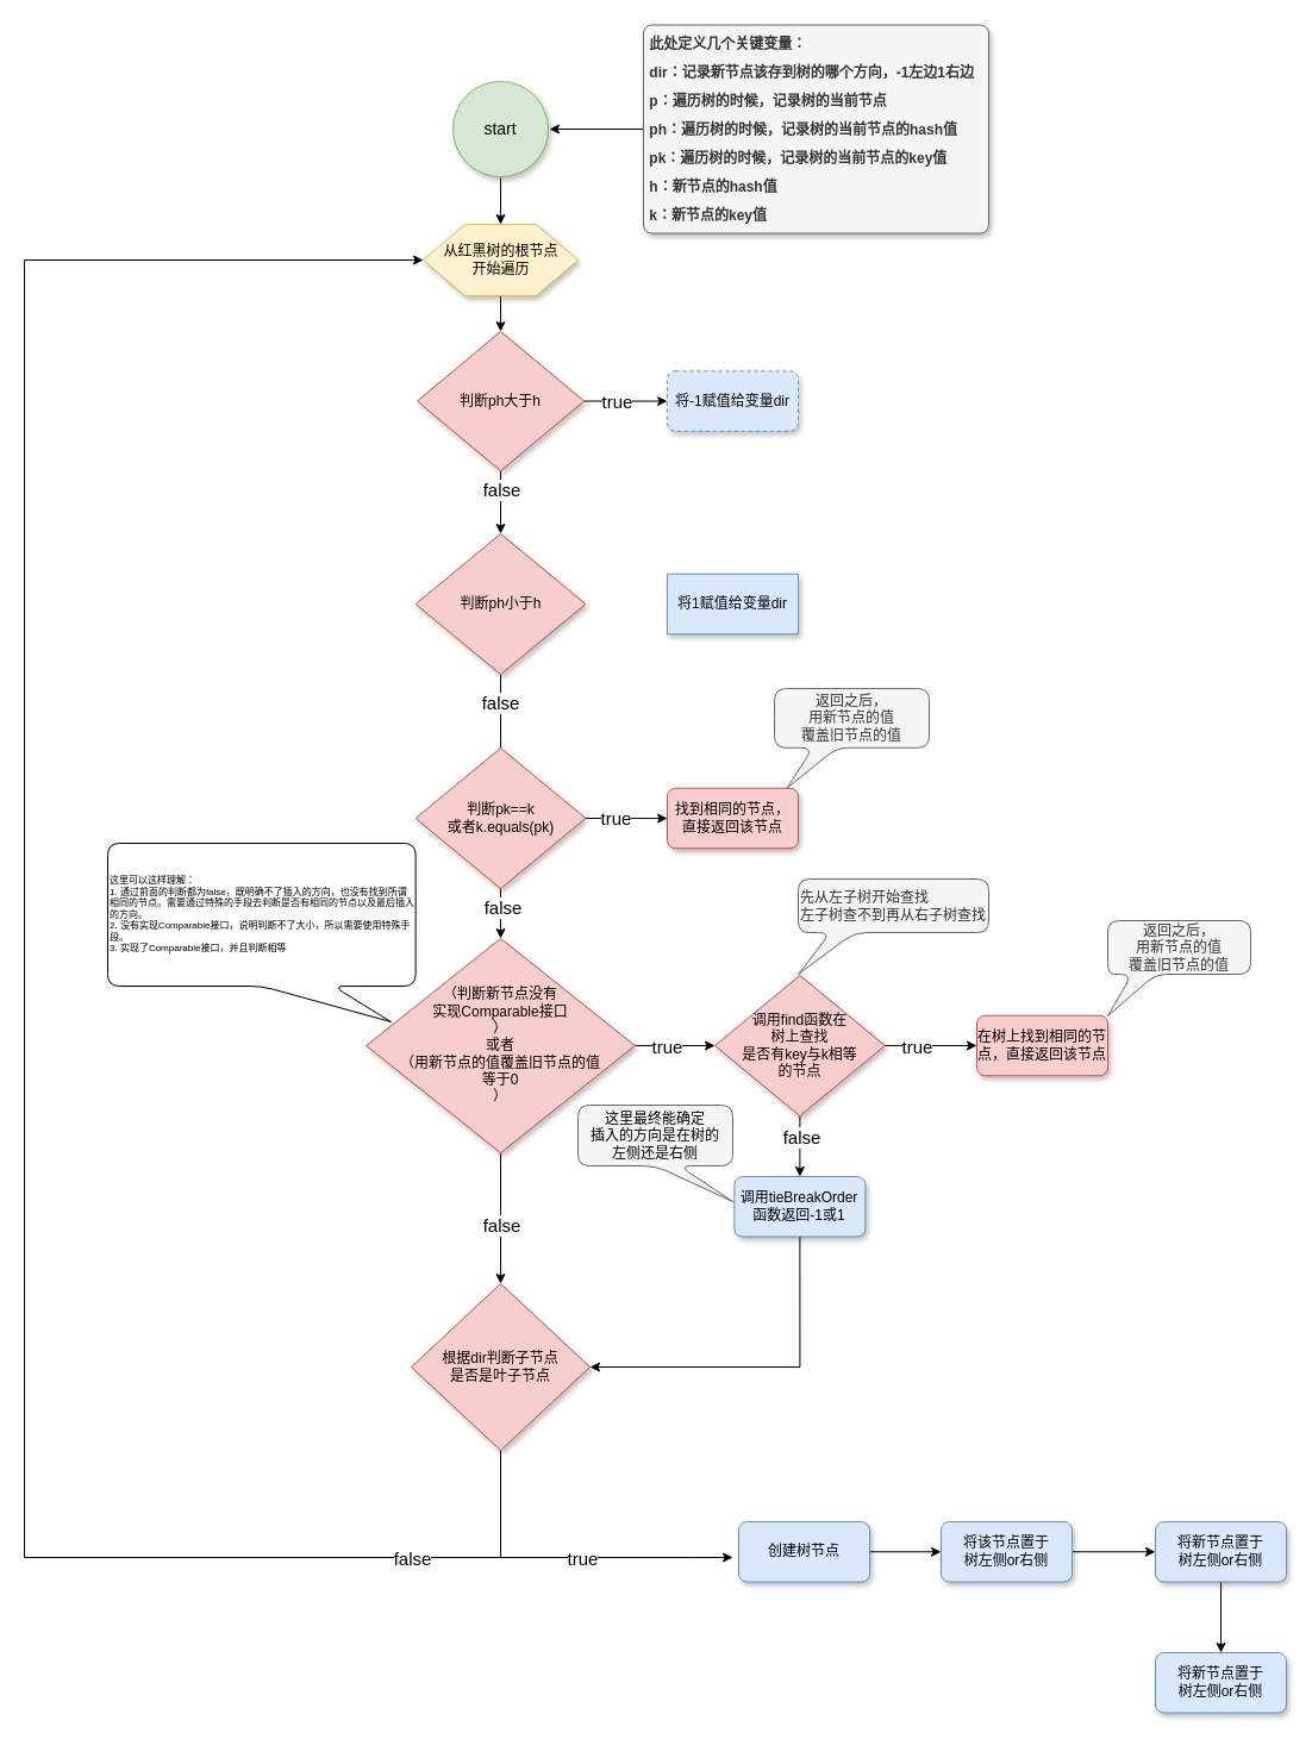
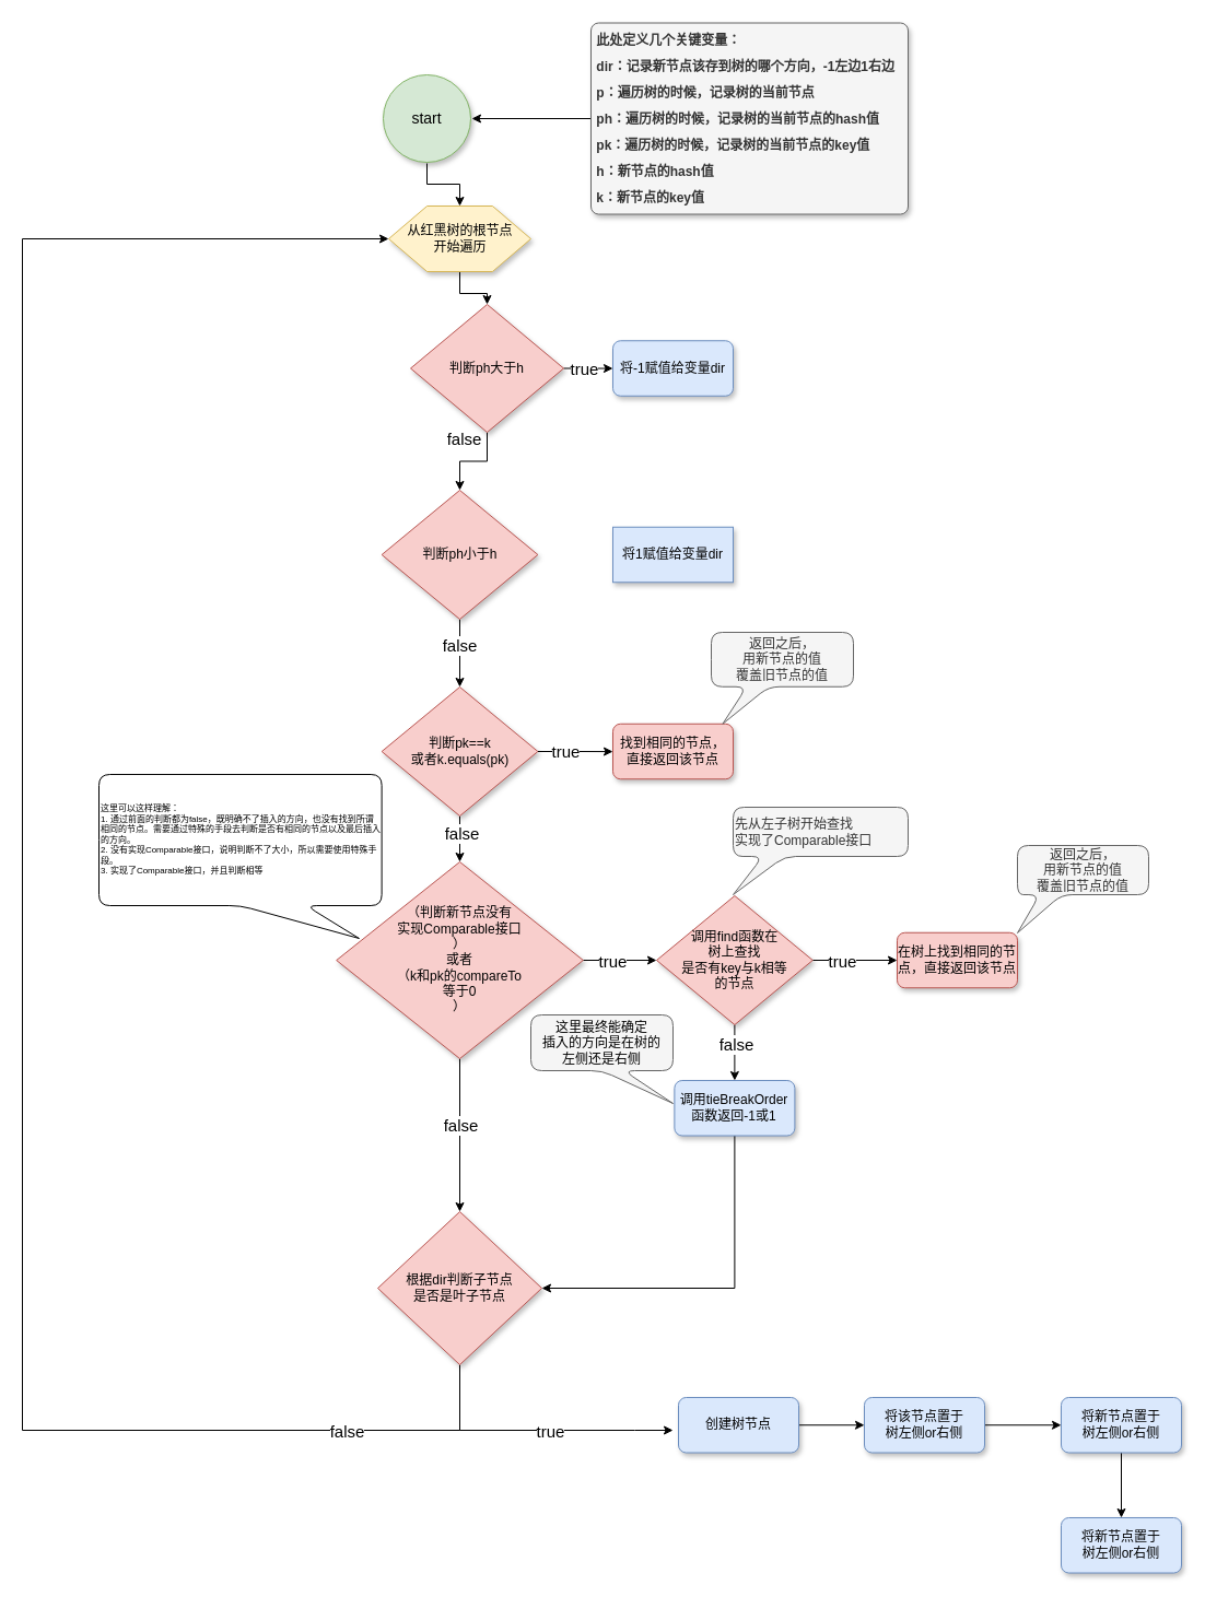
- <mxCell id="3" value="start" style="strokeWidth=1;html=1;shape=mxgraph.flowchart.start_2;whiteSpace=wrap;labelBorderColor=none;strokeColor=#82b366;perimeterSpacing=1;fillColor=#d5e8d4;shadow=1;fontSize=14;" vertex="1" parent="1"><mxGeometry x="380" y="68" width="80" height="80" as="geometry" /></mxCell>
+ <mxCell id="3" value="start" style="strokeWidth=1;html=1;shape=mxgraph.flowchart.start_2;whiteSpace=wrap;labelBorderColor=none;strokeColor=#82b366;perimeterSpacing=1;fillColor=#d5e8d4;shadow=1;fontSize=14;" vertex="1" parent="1"><mxGeometry x="350" y="68" width="80" height="80" as="geometry" /></mxCell>
- <mxCell id="10" value="判断ph大于h" style="strokeWidth=1;html=1;shape=mxgraph.flowchart.decision;whiteSpace=wrap;fillColor=#f8cecc;strokeColor=#b85450;shadow=1;" vertex="1" parent="1"><mxGeometry x="350" y="278" width="140" height="117" as="geometry" /></mxCell>
+ <mxCell id="10" value="判断ph大于h" style="strokeWidth=1;html=1;shape=mxgraph.flowchart.decision;whiteSpace=wrap;fillColor=#f8cecc;strokeColor=#b85450;shadow=1;" vertex="1" parent="1"><mxGeometry x="375" y="278" width="140" height="117" as="geometry" /></mxCell>
- <mxCell id="16" value="将-1赋值给变量dir" style="rounded=1;whiteSpace=wrap;html=1;absoluteArcSize=1;arcSize=14;strokeWidth=1;fillColor=#dae8fc;strokeColor=#6c8ebf;shadow=1;dashed=1;" vertex="1" parent="1"><mxGeometry x="560" y="311.25" width="110" height="50.5" as="geometry" /></mxCell>
+ <mxCell id="16" value="将-1赋值给变量dir" style="rounded=1;whiteSpace=wrap;html=1;absoluteArcSize=1;arcSize=14;strokeWidth=1;fillColor=#dae8fc;strokeColor=#6c8ebf;shadow=1;" vertex="1" parent="1"><mxGeometry x="560" y="311.25" width="110" height="50.5" as="geometry" /></mxCell>
- <mxCell id="11" value="" style="edgeStyle=orthogonalEdgeStyle;rounded=0;orthogonalLoop=1;jettySize=auto;html=1;endArrow=none;" edge="1" parent="1" source="13" target="22"><mxGeometry relative="1" as="geometry" /></mxCell>
+ <mxCell id="11" value="" style="edgeStyle=orthogonalEdgeStyle;rounded=0;orthogonalLoop=1;jettySize=auto;html=1;" edge="1" parent="1" source="13" target="22"><mxGeometry relative="1" as="geometry" /></mxCell>
- <mxCell id="40" value="先从左子树开始查找&lt;br&gt;左子树查不到再从右子树查找" style="shape=callout;whiteSpace=wrap;html=1;perimeter=calloutPerimeter;size=35;position=0.17;position2=0;fillColor=#f5f5f5;fontColor=#333333;strokeColor=#666666;rounded=1;align=left;" vertex="1" parent="1"><mxGeometry x="670" y="738" width="160" height="80" as="geometry" /></mxCell>
+ <mxCell id="40" value="先从左子树开始查找&lt;br&gt;实现了Comparable接口" style="shape=callout;whiteSpace=wrap;html=1;perimeter=calloutPerimeter;size=35;position=0.17;position2=0;fillColor=#f5f5f5;fontColor=#333333;strokeColor=#666666;rounded=1;align=left;" vertex="1" parent="1"><mxGeometry x="670" y="738" width="160" height="80" as="geometry" /></mxCell>
- <mxCell id="27" value="（判断新节点没有&lt;br&gt;实现Comparable接口&lt;br&gt;）&lt;br&gt;或者&lt;br&gt;（用新节点的值覆盖旧节点的值&lt;br&gt;等于0&lt;br&gt;）" style="strokeWidth=1;html=1;shape=mxgraph.flowchart.decision;whiteSpace=wrap;fillColor=#f8cecc;strokeColor=#b85450;shadow=1;" vertex="1" parent="1"><mxGeometry x="307.16" y="788" width="225.68" height="180" as="geometry" /></mxCell>
+ <mxCell id="27" value="（判断新节点没有&lt;br&gt;实现Comparable接口&lt;br&gt;）&lt;br&gt;或者&lt;br&gt;（k和pk的compareTo&lt;br&gt;等于0&lt;br&gt;）" style="strokeWidth=1;html=1;shape=mxgraph.flowchart.decision;whiteSpace=wrap;fillColor=#f8cecc;strokeColor=#b85450;shadow=1;" vertex="1" parent="1"><mxGeometry x="307.16" y="788" width="225.68" height="180" as="geometry" /></mxCell>
- <mxCell id="45" value="根据dir判断子节点&lt;br&gt;是否是叶子节点" style="strokeWidth=1;html=1;shape=mxgraph.flowchart.decision;whiteSpace=wrap;fillColor=#f8cecc;strokeColor=#b85450;shadow=1;" vertex="1" parent="1"><mxGeometry x="345" y="1078" width="150.01" height="140" as="geometry" /></mxCell>
+ <mxCell id="45" value="根据dir判断子节点&lt;br&gt;是否是叶子节点" style="strokeWidth=1;html=1;shape=mxgraph.flowchart.decision;whiteSpace=wrap;fillColor=#f8cecc;strokeColor=#b85450;shadow=1;" vertex="1" parent="1"><mxGeometry x="345" y="1108" width="150.01" height="140" as="geometry" /></mxCell>
